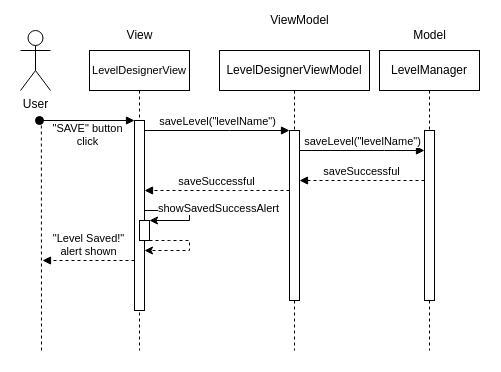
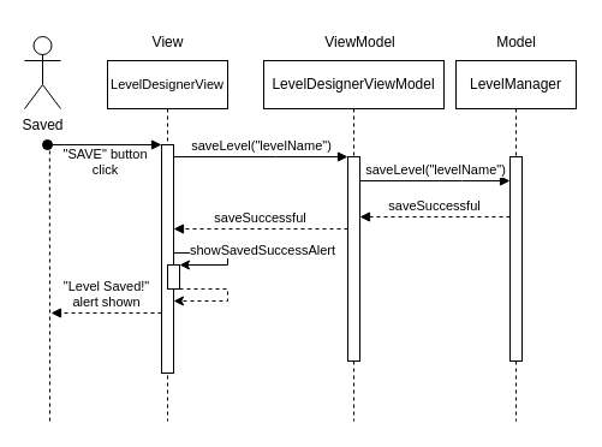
- <mxCell id="21" value="ViewModel" style="text;html=1;align=center;verticalAlign=middle;resizable=0;points=[];autosize=1;strokeColor=none;fillColor=none;" vertex="1" parent="1"><mxGeometry x="259" y="5" width="80" height="30" as="geometry" /></mxCell>
+ <mxCell id="21" value="ViewModel" style="text;html=1;align=center;verticalAlign=middle;resizable=0;points=[];autosize=1;strokeColor=none;fillColor=none;" vertex="1" parent="1"><mxGeometry x="259" y="20" width="80" height="30" as="geometry" /></mxCell>
- <mxCell id="16" value="User" style="shape=umlActor;verticalLabelPosition=bottom;verticalAlign=top;html=1;outlineConnect=0;" vertex="1" parent="1"><mxGeometry x="20" y="30" width="30" height="60" as="geometry" /></mxCell>
+ <mxCell id="16" value="Saved" style="shape=umlActor;verticalLabelPosition=bottom;verticalAlign=top;html=1;outlineConnect=0;" vertex="1" parent="1"><mxGeometry x="20" y="30" width="30" height="60" as="geometry" /></mxCell>
